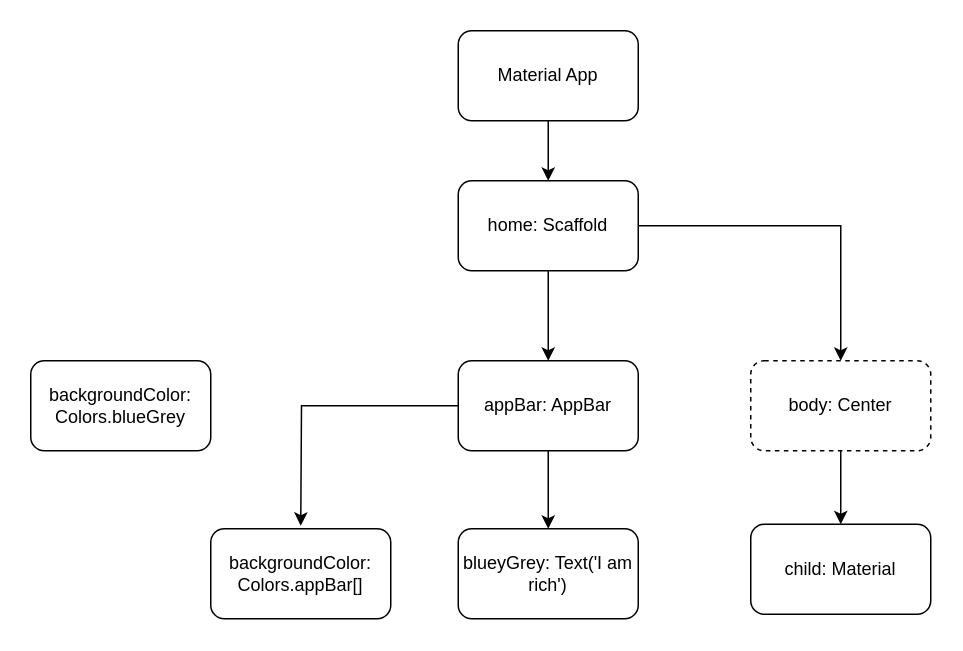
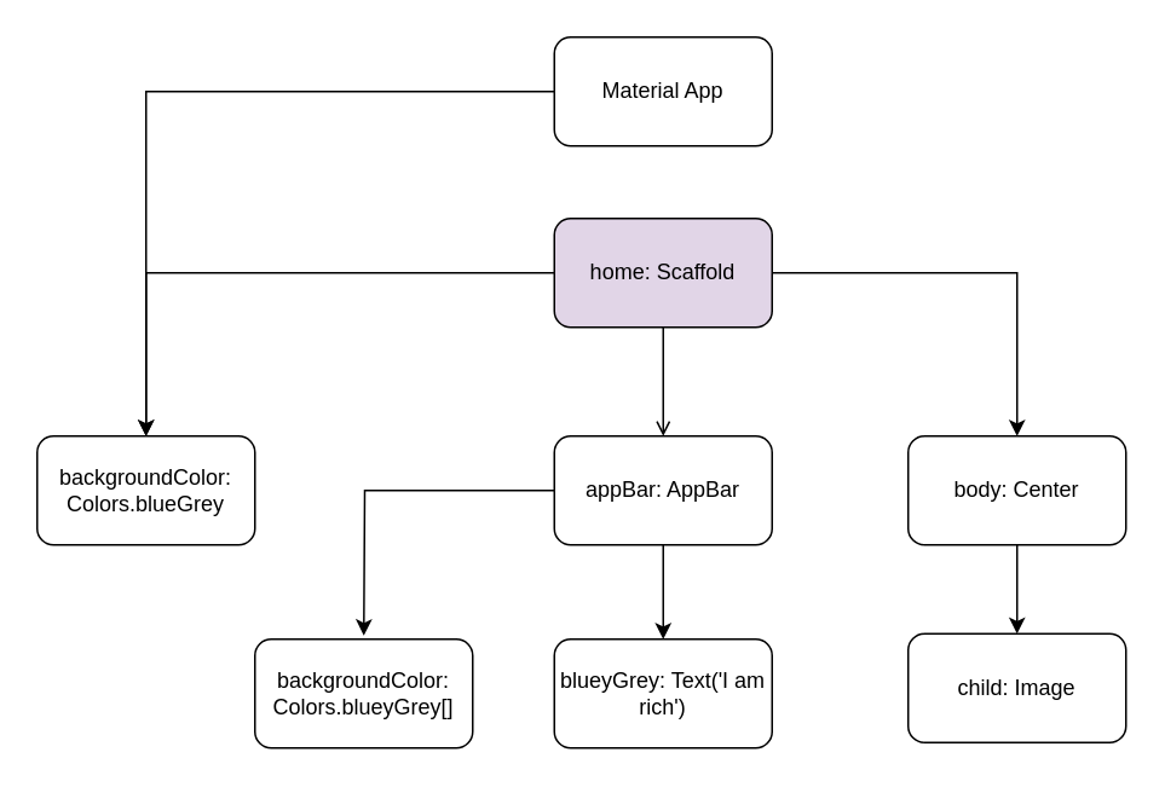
- <mxCell id="2" value="" style="edgeStyle=orthogonalEdgeStyle;rounded=0;orthogonalLoop=1;jettySize=auto;html=1;" edge="1" parent="1" source="3" target="7"><mxGeometry relative="1" as="geometry" /></mxCell>
+ <mxCell id="2" value="" style="edgeStyle=orthogonalEdgeStyle;rounded=0;orthogonalLoop=1;jettySize=auto;html=1;" edge="1" parent="1" source="3" target="8"><mxGeometry relative="1" as="geometry" /></mxCell>
+ <mxCell id="6" style="edgeStyle=orthogonalEdgeStyle;rounded=0;orthogonalLoop=1;jettySize=auto;html=1;entryX=0.5;entryY=0;entryDx=0;entryDy=0;" edge="1" parent="1" source="7" target="8"><mxGeometry relative="1" as="geometry" /></mxCell>
- <mxCell id="7" value="home: Scaffold" style="rounded=1;whiteSpace=wrap;html=1;" vertex="1" parent="1"><mxGeometry x="305" y="120" width="120" height="60" as="geometry" /></mxCell>
+ <mxCell id="7" value="home: Scaffold" style="rounded=1;whiteSpace=wrap;html=1;fillColor=#e1d5e7;" vertex="1" parent="1"><mxGeometry x="305" y="120" width="120" height="60" as="geometry" /></mxCell>
- <mxCell id="4" value="" style="edgeStyle=orthogonalEdgeStyle;rounded=0;orthogonalLoop=1;jettySize=auto;html=1;" edge="1" parent="1" source="7" target="11"><mxGeometry relative="1" as="geometry" /></mxCell>
+ <mxCell id="4" value="" style="edgeStyle=orthogonalEdgeStyle;rounded=0;orthogonalLoop=1;jettySize=auto;html=1;endArrow=open;" edge="1" parent="1" source="7" target="11"><mxGeometry relative="1" as="geometry" /></mxCell>
- <mxCell id="13" value="body: Center" style="rounded=1;whiteSpace=wrap;html=1;dashed=1;" vertex="1" parent="1"><mxGeometry x="500" y="240" width="120" height="60" as="geometry" /></mxCell>
+ <mxCell id="13" value="body: Center" style="rounded=1;whiteSpace=wrap;html=1;" vertex="1" parent="1"><mxGeometry x="500" y="240" width="120" height="60" as="geometry" /></mxCell>
- <mxCell id="16" value="child: Material" style="rounded=1;whiteSpace=wrap;html=1;" vertex="1" parent="1"><mxGeometry x="500" y="349" width="120" height="60" as="geometry" /></mxCell>
+ <mxCell id="16" value="child: Image" style="rounded=1;whiteSpace=wrap;html=1;" vertex="1" parent="1"><mxGeometry x="500" y="349" width="120" height="60" as="geometry" /></mxCell>
- <mxCell id="14" value="backgroundColor: Colors.appBar[]" style="rounded=1;whiteSpace=wrap;html=1;" vertex="1" parent="1"><mxGeometry x="140" y="352" width="120" height="60" as="geometry" /></mxCell>
+ <mxCell id="14" value="backgroundColor: Colors.blueyGrey[]" style="rounded=1;whiteSpace=wrap;html=1;" vertex="1" parent="1"><mxGeometry x="140" y="352" width="120" height="60" as="geometry" /></mxCell>
